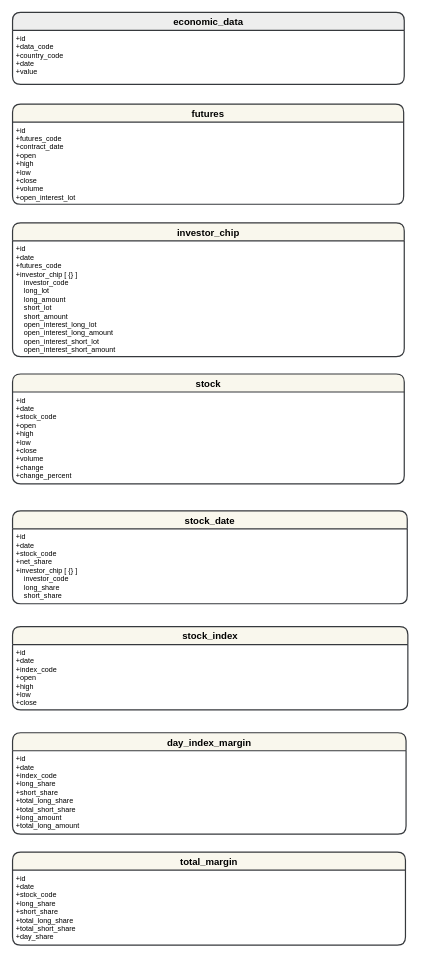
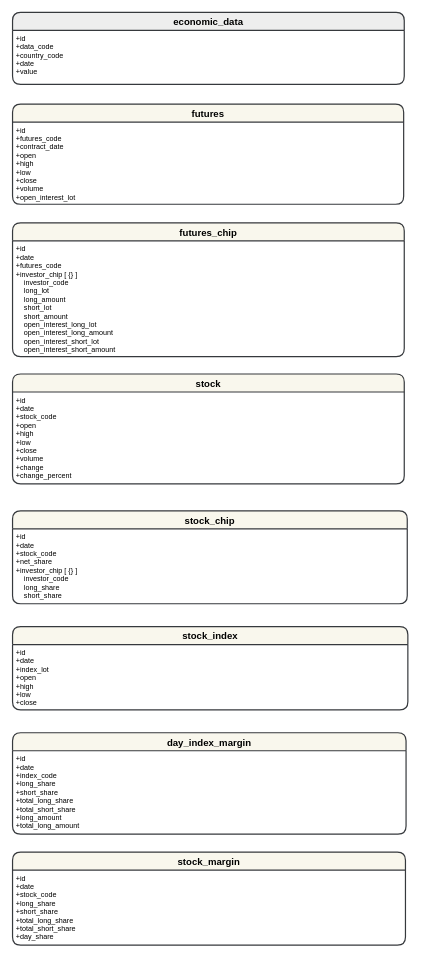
- <mxCell id="6" value="investor_chip" style="swimlane;childLayout=stackLayout;horizontal=1;startSize=30;horizontalStack=0;rounded=1;fontSize=16;fontStyle=1;strokeWidth=2;resizeParent=0;resizeLast=1;shadow=0;dashed=0;align=center;fillColor=#f9f7ed;strokeColor=#36393d;fontColor=#000000;" parent="1" vertex="1"><mxGeometry x="20" y="371" width="653" height="223" as="geometry" /></mxCell>
+ <mxCell id="6" value="futures_chip" style="swimlane;childLayout=stackLayout;horizontal=1;startSize=30;horizontalStack=0;rounded=1;fontSize=16;fontStyle=1;strokeWidth=2;resizeParent=0;resizeLast=1;shadow=0;dashed=0;align=center;fillColor=#f9f7ed;strokeColor=#36393d;fontColor=#000000;" parent="1" vertex="1"><mxGeometry x="20" y="371" width="653" height="223" as="geometry" /></mxCell>
- <mxCell id="10" value="stock_date" style="swimlane;childLayout=stackLayout;horizontal=1;startSize=30;horizontalStack=0;rounded=1;fontSize=16;fontStyle=1;strokeWidth=2;resizeParent=0;resizeLast=1;shadow=0;dashed=0;align=center;fillColor=#f9f7ed;strokeColor=#36393d;fontColor=#000000;" parent="1" vertex="1"><mxGeometry x="20" y="851" width="658" height="155" as="geometry" /></mxCell>
+ <mxCell id="10" value="stock_chip" style="swimlane;childLayout=stackLayout;horizontal=1;startSize=30;horizontalStack=0;rounded=1;fontSize=16;fontStyle=1;strokeWidth=2;resizeParent=0;resizeLast=1;shadow=0;dashed=0;align=center;fillColor=#f9f7ed;strokeColor=#36393d;fontColor=#000000;" parent="1" vertex="1"><mxGeometry x="20" y="851" width="658" height="155" as="geometry" /></mxCell>
- <mxCell id="13" value="+id&#10;+date&#10;+index_code&#10;+open&#10;+high&#10;+low&#10;+close" style="align=left;strokeColor=none;fillColor=none;spacingLeft=4;fontSize=12;verticalAlign=top;resizable=0;rotatable=0;part=1;" parent="12" vertex="1"><mxGeometry y="30" width="659" height="109" as="geometry" /></mxCell>
+ <mxCell id="13" value="+id&#10;+date&#10;+index_lot&#10;+open&#10;+high&#10;+low&#10;+close" style="align=left;strokeColor=none;fillColor=none;spacingLeft=4;fontSize=12;verticalAlign=top;resizable=0;rotatable=0;part=1;" parent="12" vertex="1"><mxGeometry y="30" width="659" height="109" as="geometry" /></mxCell>
- <mxCell id="16" value="total_margin" style="swimlane;childLayout=stackLayout;horizontal=1;startSize=30;horizontalStack=0;rounded=1;fontSize=16;fontStyle=1;strokeWidth=2;resizeParent=0;resizeLast=1;shadow=0;dashed=0;align=center;fillColor=#f9f7ed;strokeColor=#36393d;fontColor=#000000;" parent="1" vertex="1"><mxGeometry x="20" y="1420" width="655" height="155" as="geometry" /></mxCell>
+ <mxCell id="16" value="stock_margin" style="swimlane;childLayout=stackLayout;horizontal=1;startSize=30;horizontalStack=0;rounded=1;fontSize=16;fontStyle=1;strokeWidth=2;resizeParent=0;resizeLast=1;shadow=0;dashed=0;align=center;fillColor=#f9f7ed;strokeColor=#36393d;fontColor=#000000;" parent="1" vertex="1"><mxGeometry x="20" y="1420" width="655" height="155" as="geometry" /></mxCell>
